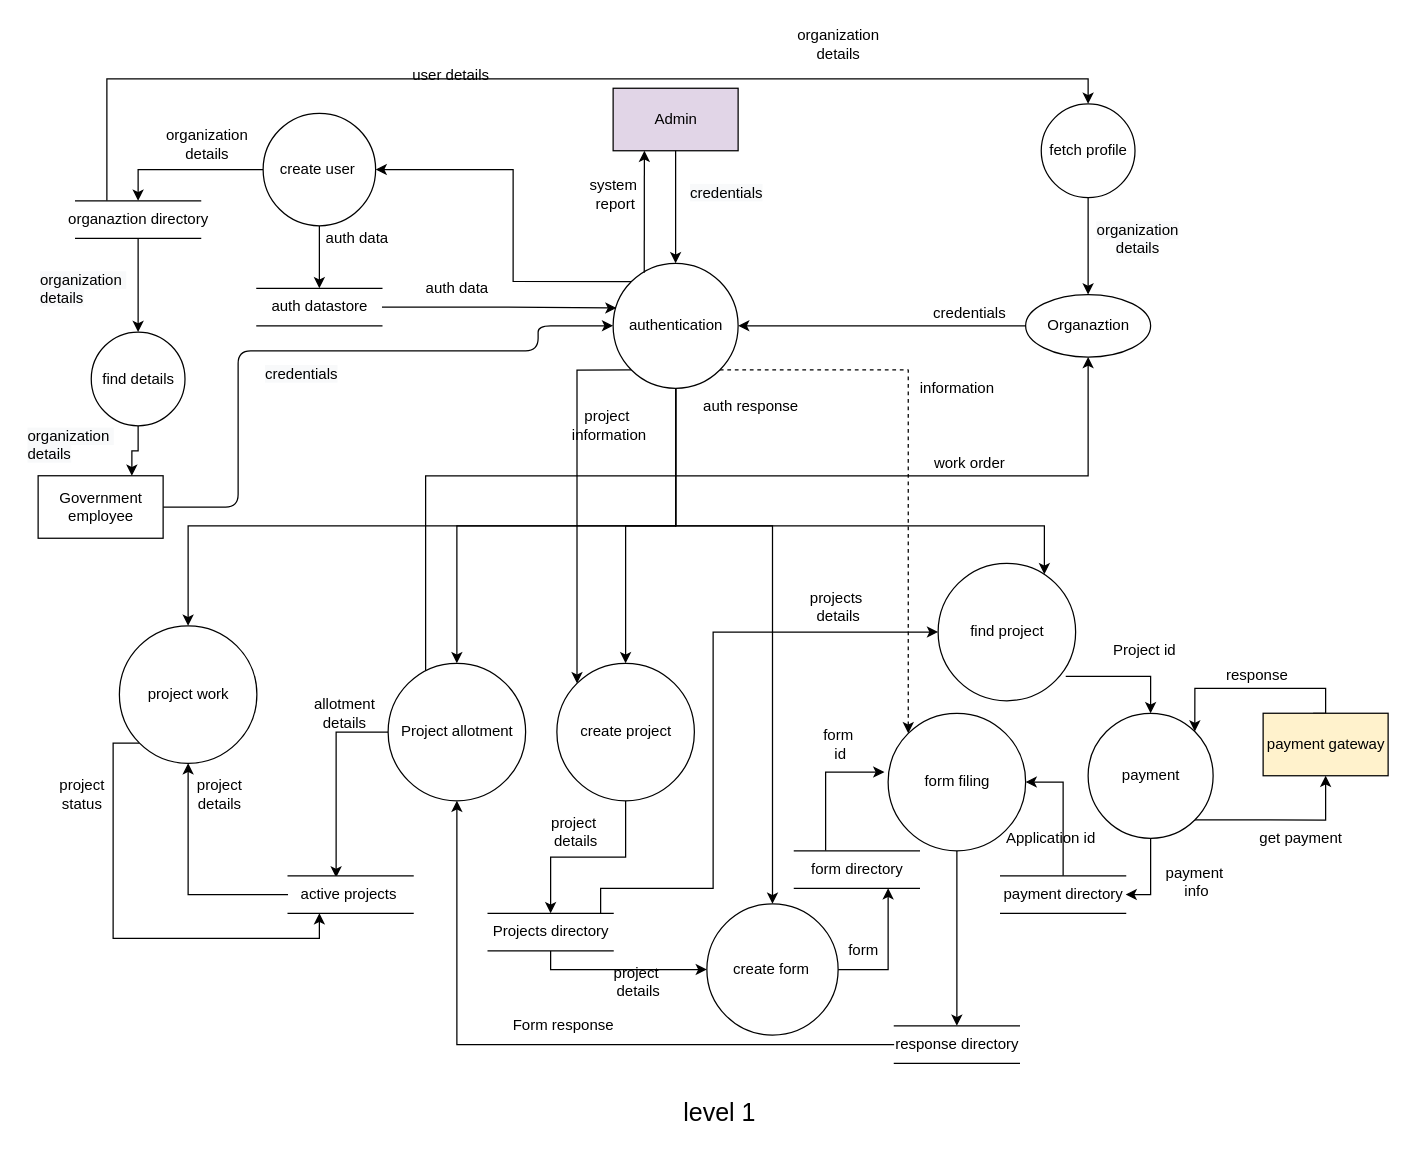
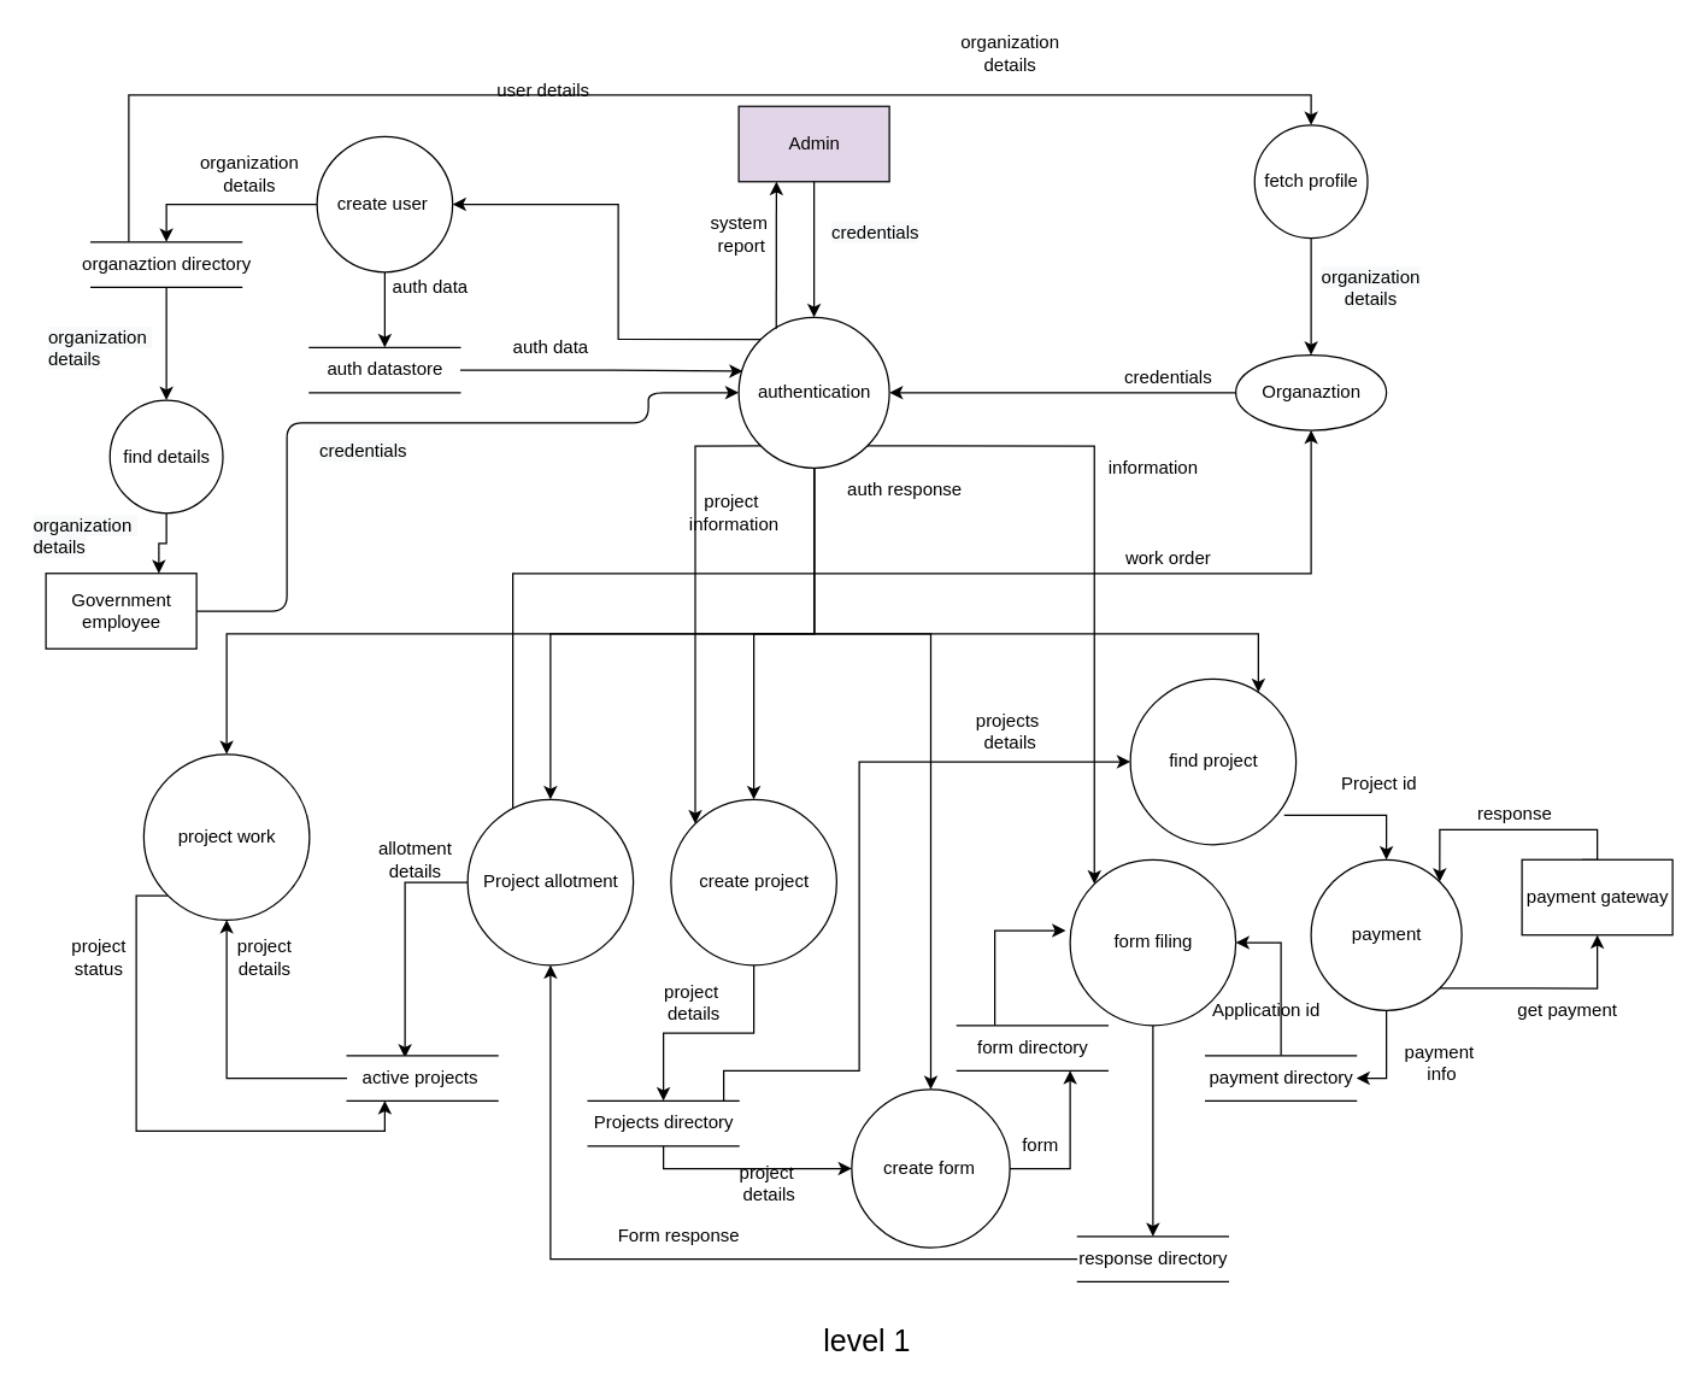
- <mxCell id="15" style="edgeStyle=orthogonalEdgeStyle;rounded=0;orthogonalLoop=1;jettySize=auto;html=1;exitX=1;exitY=1;exitDx=0;exitDy=0;entryX=0;entryY=0;entryDx=0;entryDy=0;dashed=1;" edge="1" parent="1" source="17" target="29"><mxGeometry relative="1" as="geometry" /></mxCell>
+ <mxCell id="15" style="edgeStyle=orthogonalEdgeStyle;rounded=0;orthogonalLoop=1;jettySize=auto;html=1;exitX=1;exitY=1;exitDx=0;exitDy=0;entryX=0;entryY=0;entryDx=0;entryDy=0;" edge="1" parent="1" source="17" target="29"><mxGeometry relative="1" as="geometry" /></mxCell>
- <mxCell id="74" value="form&lt;br&gt;&amp;nbsp;id" style="text;html=1;align=center;verticalAlign=middle;resizable=0;points=[];autosize=1;" vertex="1" parent="1"><mxGeometry x="650" y="580" width="40" height="30" as="geometry" /></mxCell>
- <mxCell id="87" value="payment gateway" style="html=1;dashed=0;whitespace=wrap;align=center;fillColor=#fff2cc;" vertex="1" parent="1"><mxGeometry x="1010" y="570" width="100" height="50" as="geometry" /></mxCell>
+ <mxCell id="87" value="payment gateway" style="html=1;dashed=0;whitespace=wrap;align=center;" vertex="1" parent="1"><mxGeometry x="1010" y="570" width="100" height="50" as="geometry" /></mxCell>
